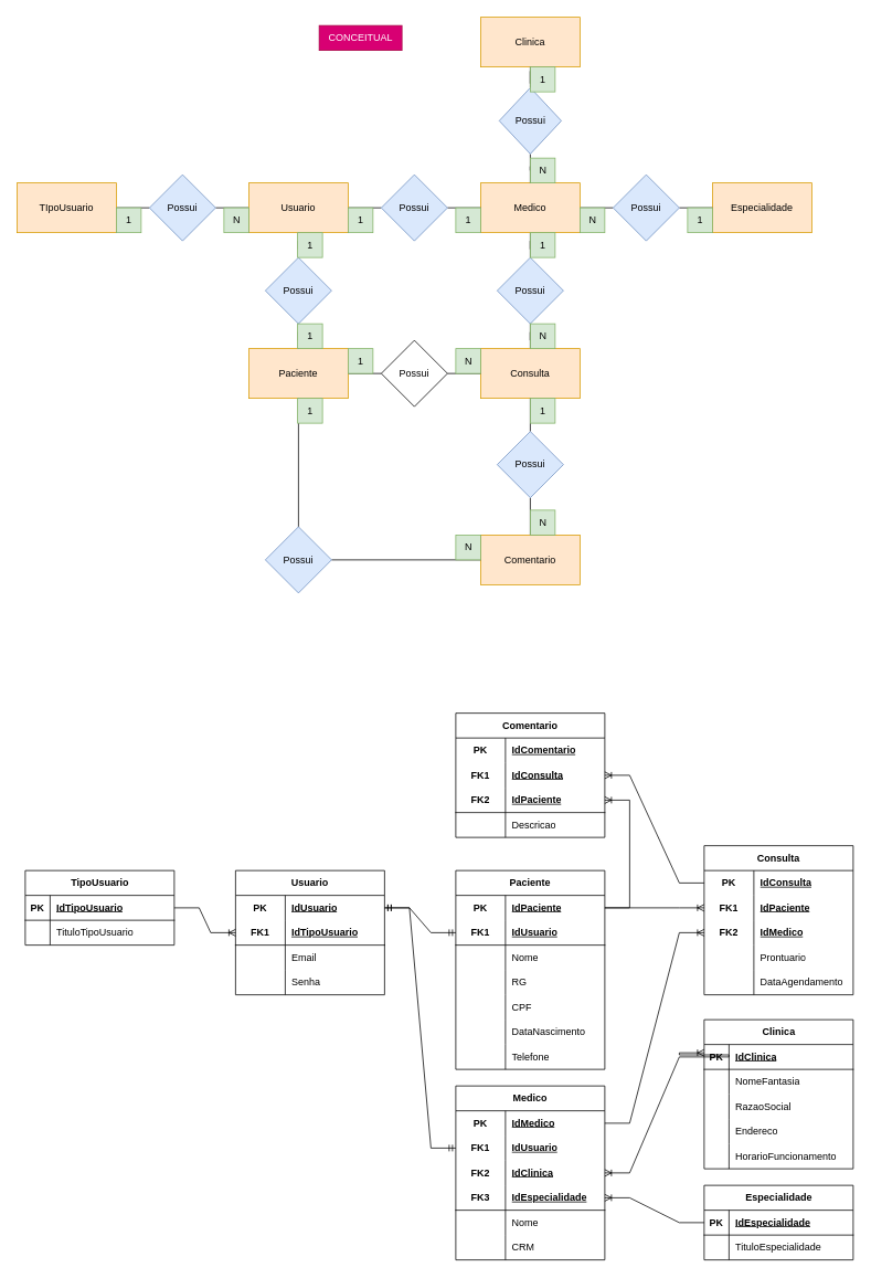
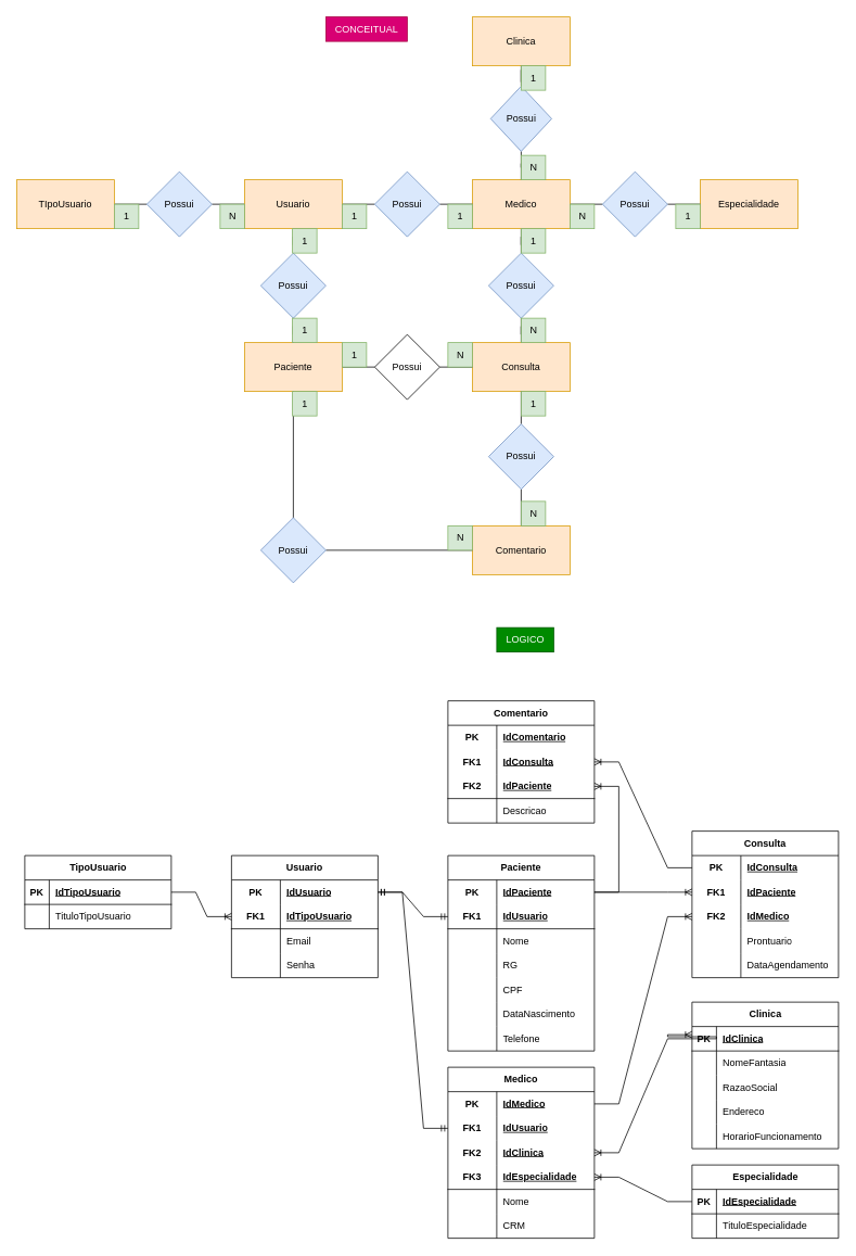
- <mxCell id="37" value="CONCEITUAL" style="text;html=1;align=center;verticalAlign=middle;resizable=0;points=[];autosize=1;strokeColor=#A50040;fillColor=#d80073;fontColor=#ffffff;" parent="1" vertex="1"><mxGeometry x="385" y="30" width="100" height="30" as="geometry" /></mxCell>
+ <mxCell id="37" value="CONCEITUAL" style="text;html=1;align=center;verticalAlign=middle;resizable=0;points=[];autosize=1;strokeColor=#A50040;fillColor=#d80073;fontColor=#ffffff;" parent="1" vertex="1"><mxGeometry x="400" width="100" height="30" as="geometry" y="20" /></mxCell>
+ <mxCell id="54" value="LOGICO" style="text;html=1;align=center;verticalAlign=middle;resizable=0;points=[];autosize=1;strokeColor=#005700;fillColor=#008a00;fontColor=#ffffff;" parent="1" vertex="1"><mxGeometry x="610" y="770" width="70" height="30" as="geometry" /></mxCell>
